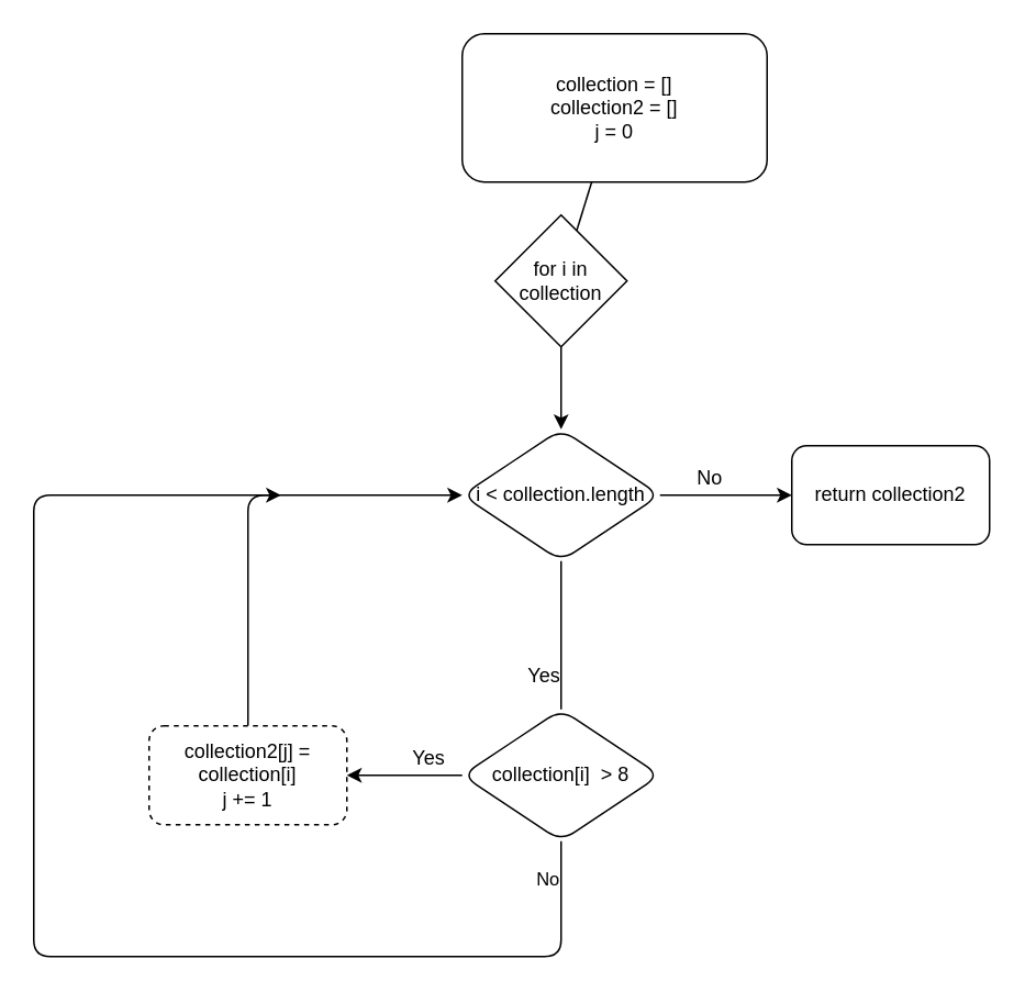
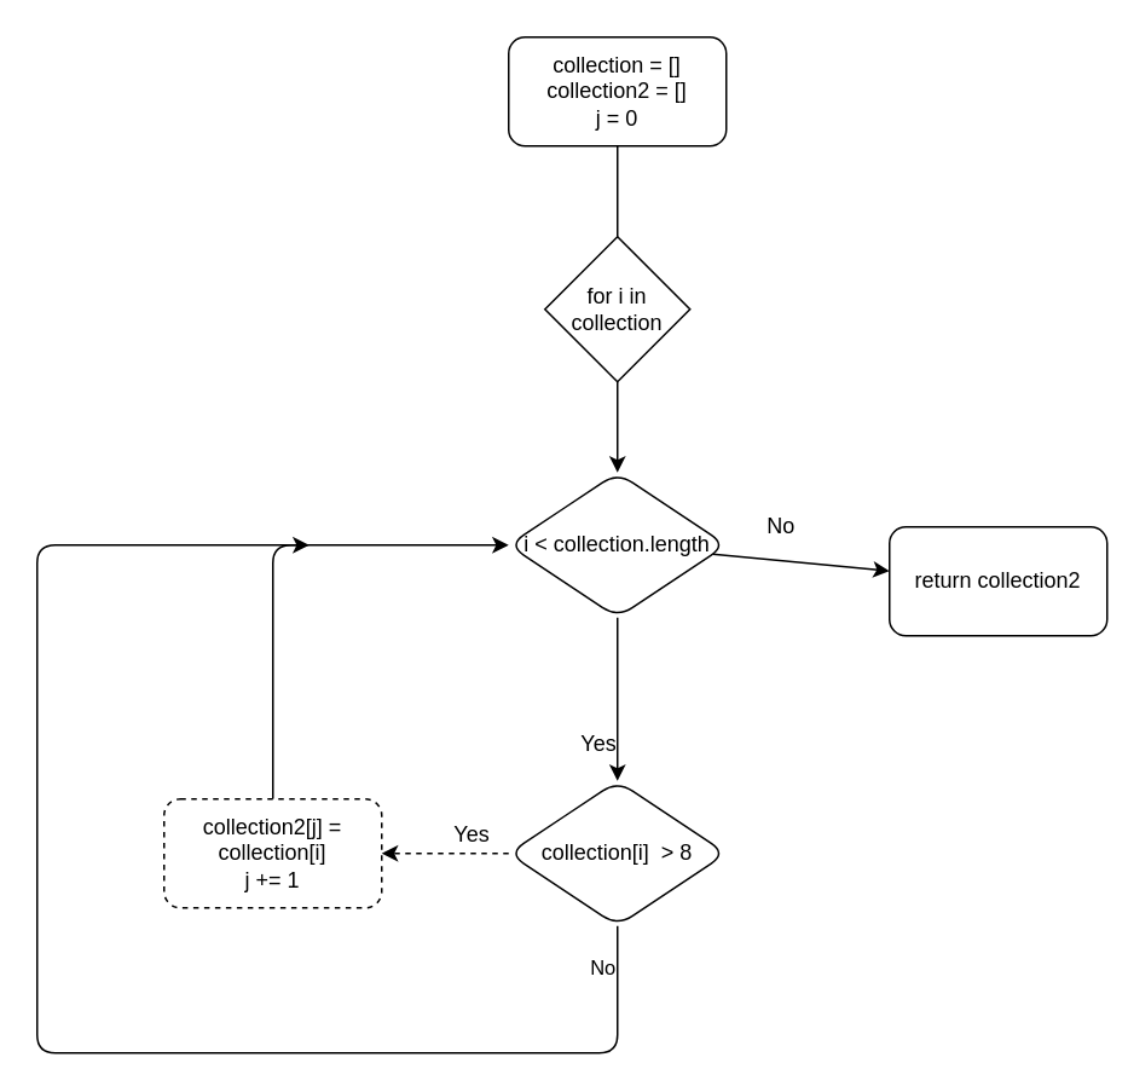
- <mxCell id="3" value="collection = []&lt;br&gt;collection2 = []&lt;br&gt;j = 0" style="rounded=1;whiteSpace=wrap;html=1;" vertex="1" parent="1"><mxGeometry x="280" y="20" width="185" height="90" as="geometry" /></mxCell>
+ <mxCell id="3" value="collection = []&lt;br&gt;collection2 = []&lt;br&gt;j = 0" style="rounded=1;whiteSpace=wrap;html=1;" vertex="1" parent="1"><mxGeometry x="280" y="20" width="120" height="60" as="geometry" /></mxCell>
- <mxCell id="17" value="return collection2" style="whiteSpace=wrap;html=1;rounded=1;" vertex="1" parent="1"><mxGeometry x="480" y="270" width="120" height="60" as="geometry" /></mxCell>
+ <mxCell id="17" value="return collection2" style="whiteSpace=wrap;html=1;rounded=1;" vertex="1" parent="1"><mxGeometry x="490" y="290" width="120" height="60" as="geometry" /></mxCell>
- <mxCell id="4" value="" style="edgeStyle=none;html=1;endArrow=none;" edge="1" parent="1" source="6" target="10"><mxGeometry relative="1" as="geometry" /></mxCell>
+ <mxCell id="4" value="" style="edgeStyle=none;html=1;" edge="1" parent="1" source="6" target="10"><mxGeometry relative="1" as="geometry" /></mxCell>
- <mxCell id="7" value="" style="edgeStyle=none;html=1;" edge="1" parent="1" source="10" target="12"><mxGeometry relative="1" as="geometry" /></mxCell>
+ <mxCell id="7" value="" style="edgeStyle=none;html=1;dashed=1;" edge="1" parent="1" source="10" target="12"><mxGeometry relative="1" as="geometry" /></mxCell>
